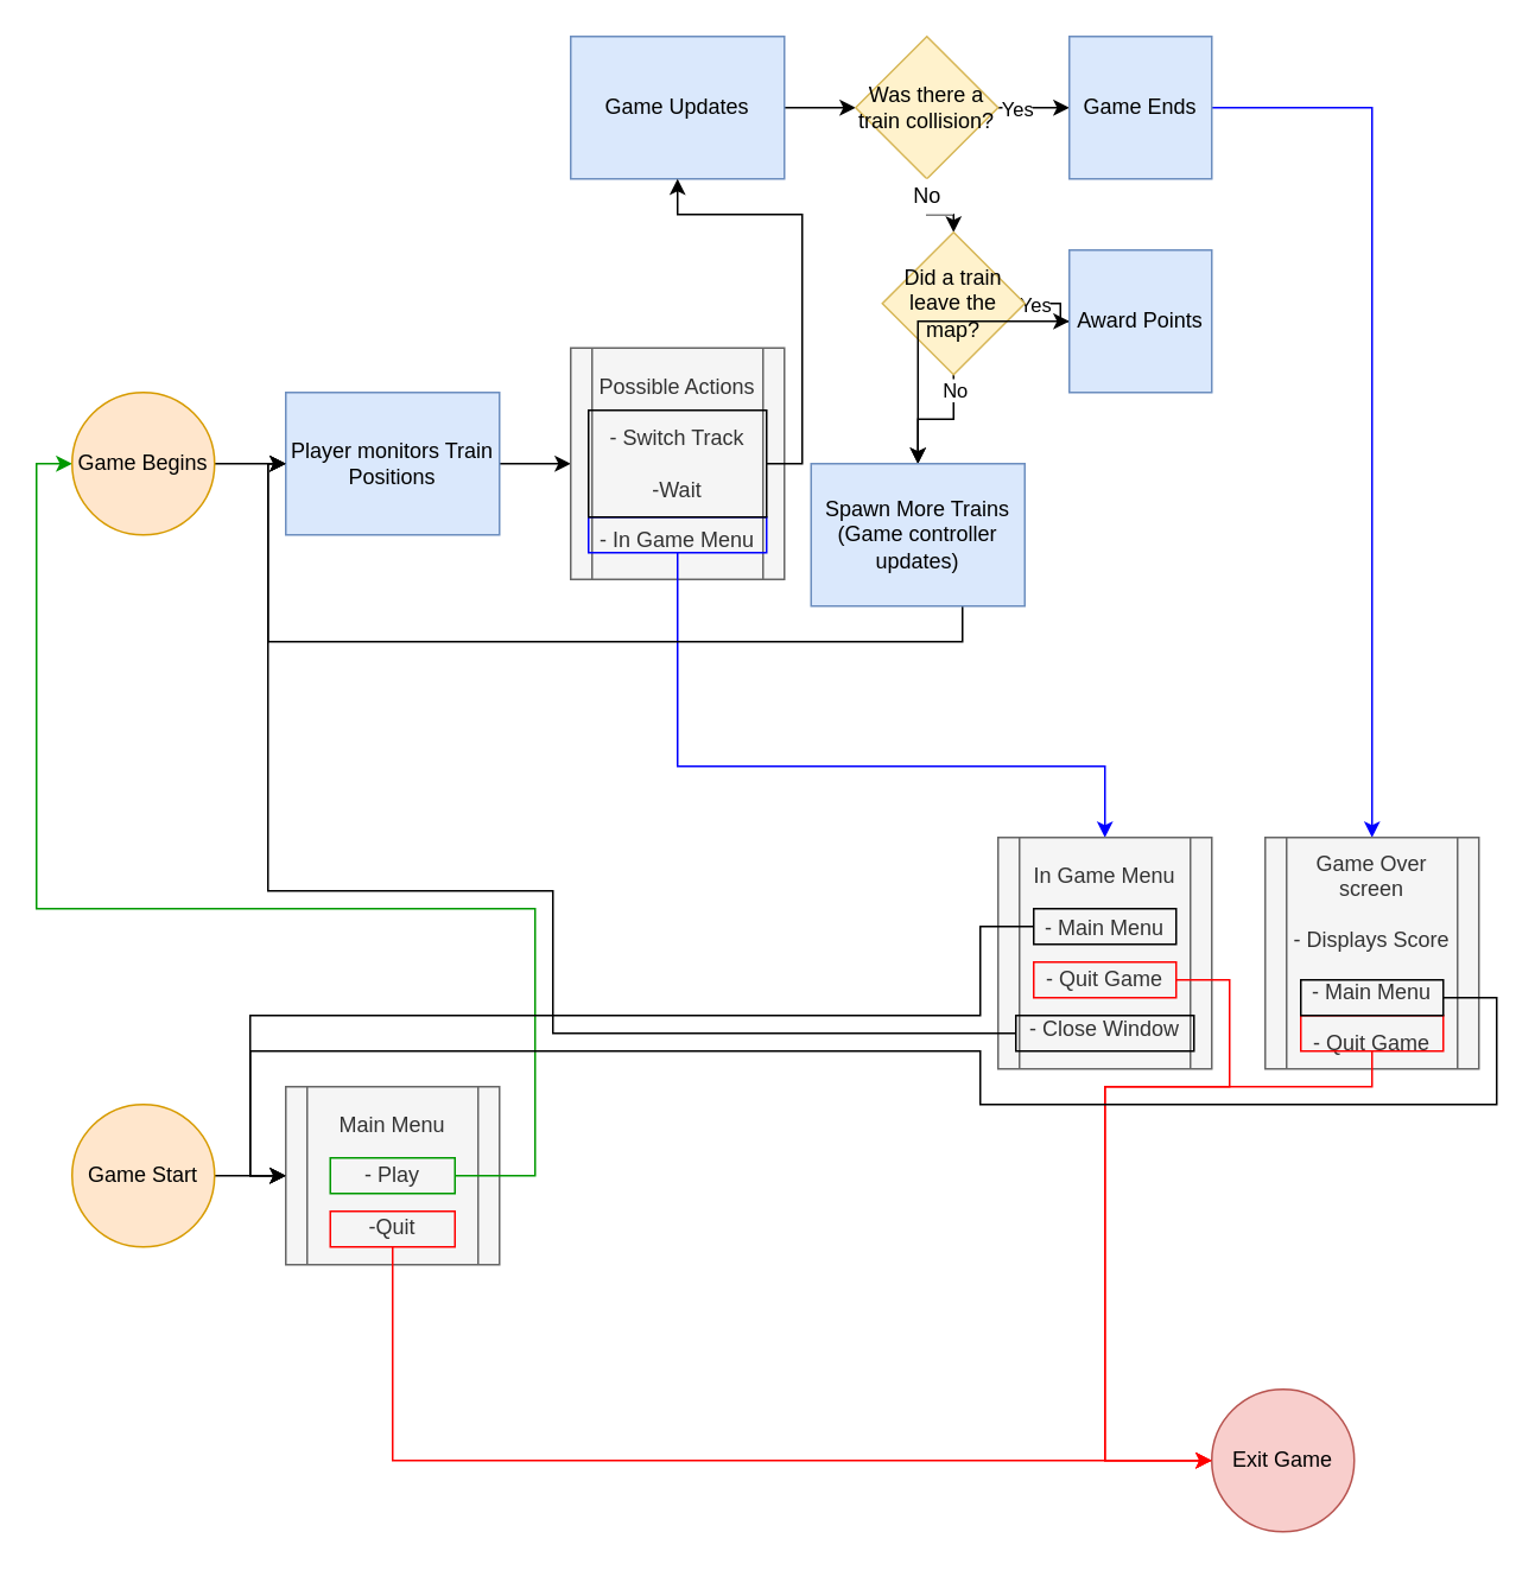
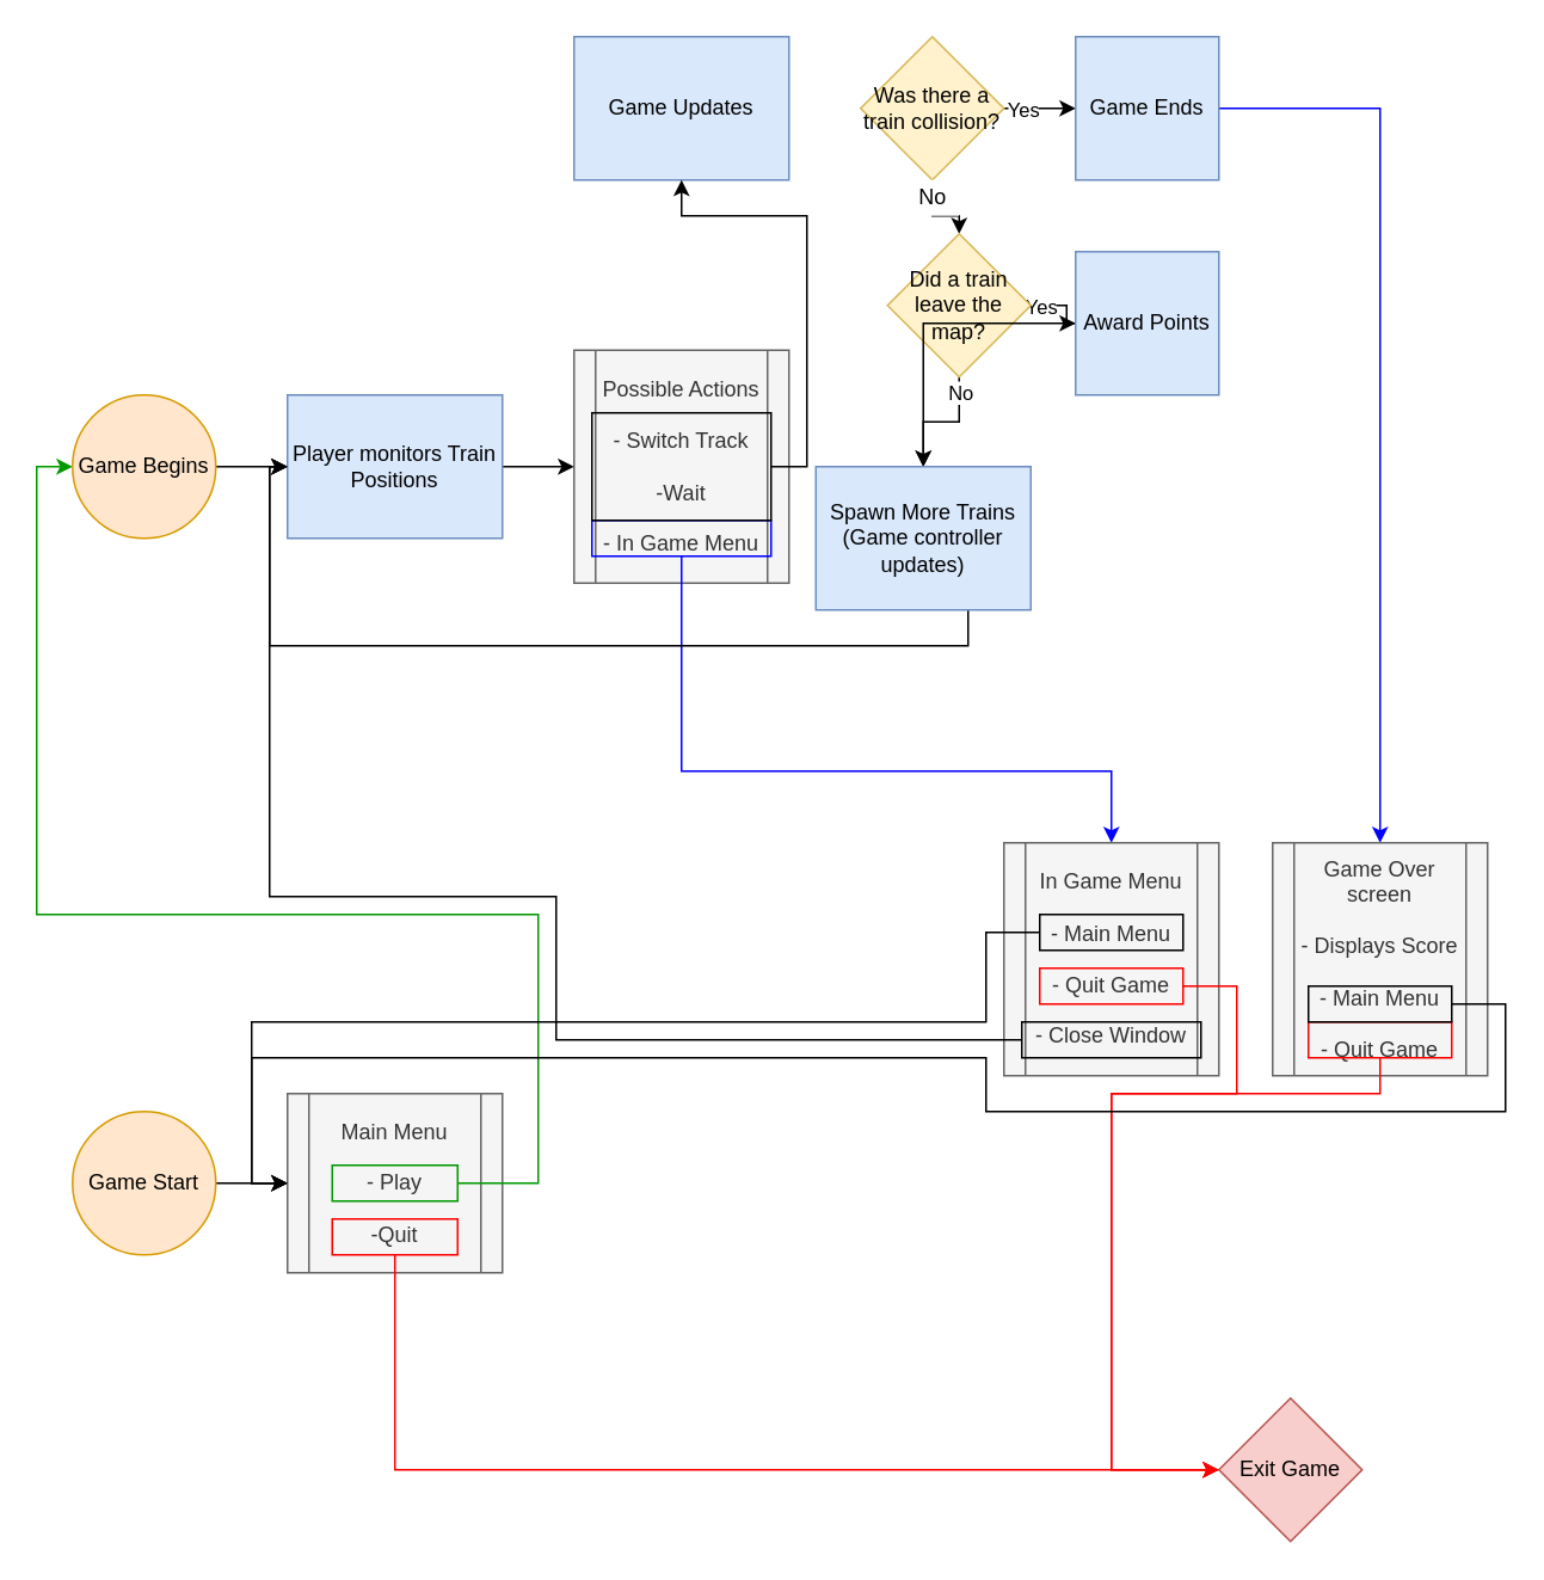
- <mxCell id="2" style="edgeStyle=orthogonalEdgeStyle;rounded=0;orthogonalLoop=1;jettySize=auto;html=1;entryX=0;entryY=0.5;entryDx=0;entryDy=0;strokeColor=#000000;" edge="1" parent="1" source="3" target="31"><mxGeometry relative="1" as="geometry" /></mxCell>
- <mxCell id="13" value="Exit Game" style="ellipse;whiteSpace=wrap;html=1;aspect=fixed;strokeColor=#b85450;fillColor=#f8cecc;" vertex="1" parent="1"><mxGeometry x="680" y="780" width="80" height="80" as="geometry" /></mxCell>
+ <mxCell id="13" value="Exit Game" style="rhombus;whiteSpace=wrap;html=1;aspect=fixed;strokeColor=#b85450;fillColor=#f8cecc;" vertex="1" parent="1"><mxGeometry x="680" y="780" width="80" height="80" as="geometry" /></mxCell>
